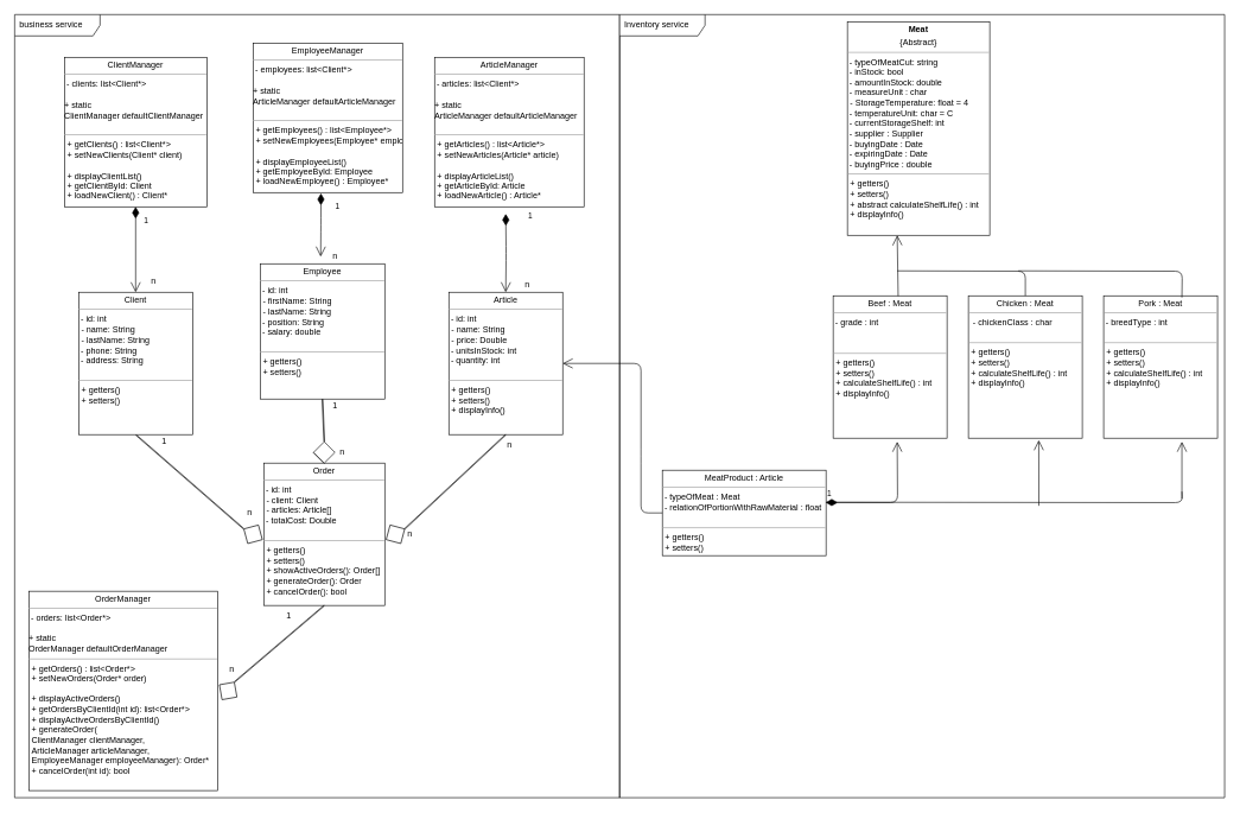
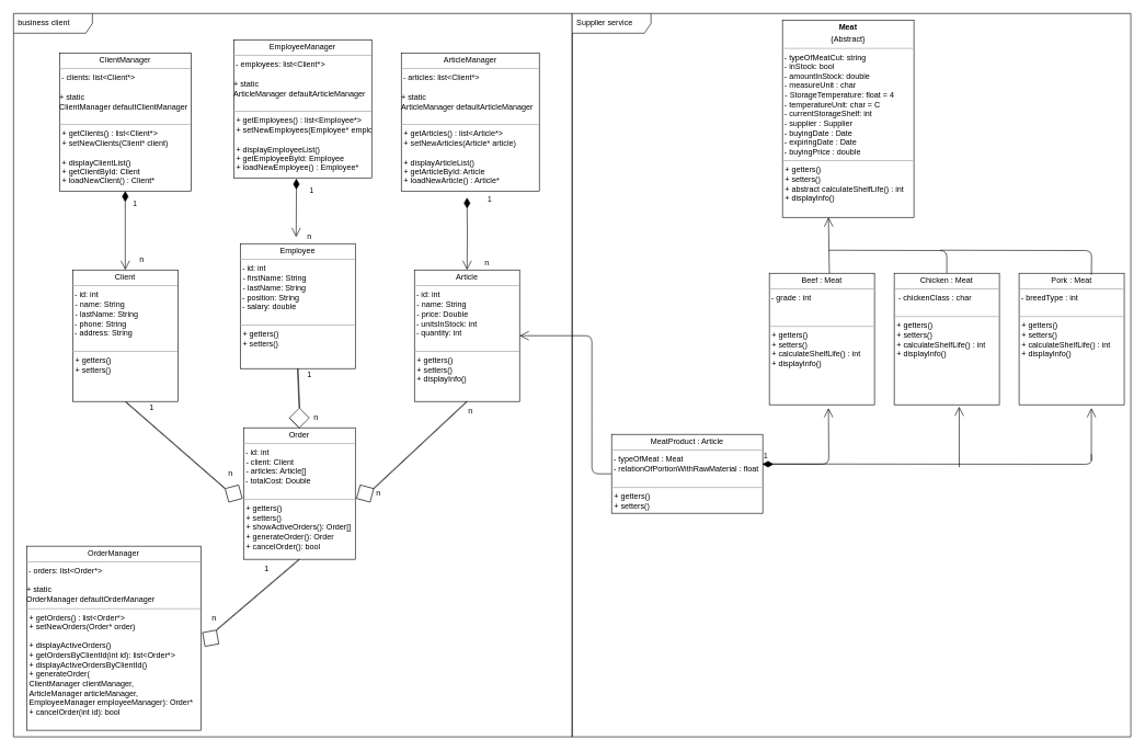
- <mxCell id="47" value="business service" style="shape=umlFrame;whiteSpace=wrap;html=1;width=120;height=30;boundedLbl=1;verticalAlign=middle;align=left;spacingLeft=5;" vertex="1" parent="1"><mxGeometry width="850" height="1100" as="geometry" x="20" y="20" /></mxCell>
+ <mxCell id="47" value="business client" style="shape=umlFrame;whiteSpace=wrap;html=1;width=120;height=30;boundedLbl=1;verticalAlign=middle;align=left;spacingLeft=5;" vertex="1" parent="1"><mxGeometry width="850" height="1100" as="geometry" x="20" y="20" /></mxCell>
- <mxCell id="48" value="Inventory service" style="shape=umlFrame;whiteSpace=wrap;html=1;width=120;height=30;boundedLbl=1;verticalAlign=middle;align=left;spacingLeft=5;" vertex="1" parent="1"><mxGeometry x="870" width="850" height="1100" as="geometry" y="20" /></mxCell>
+ <mxCell id="48" value="Supplier service" style="shape=umlFrame;whiteSpace=wrap;html=1;width=120;height=30;boundedLbl=1;verticalAlign=middle;align=left;spacingLeft=5;" vertex="1" parent="1"><mxGeometry x="870" width="850" height="1100" as="geometry" y="20" /></mxCell>
